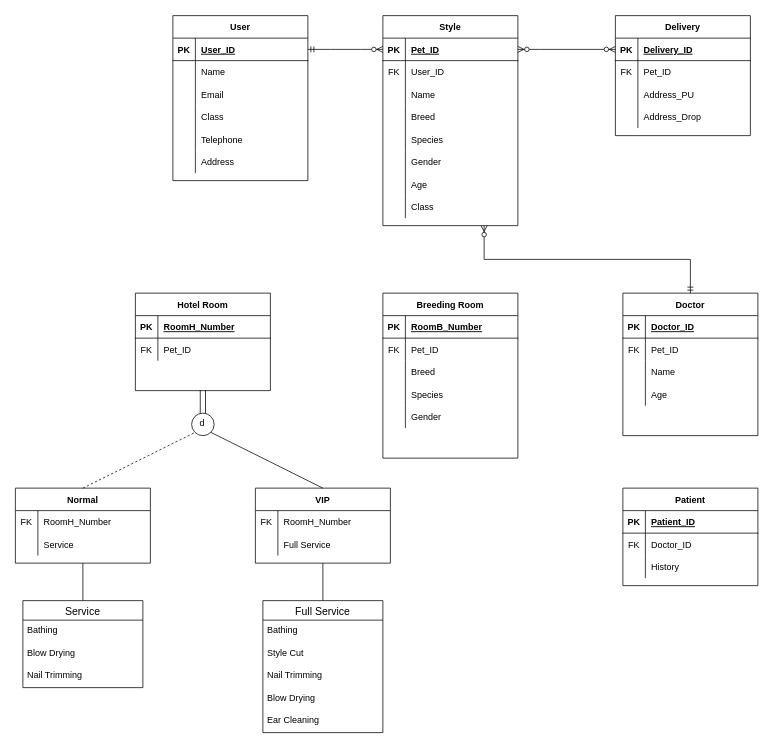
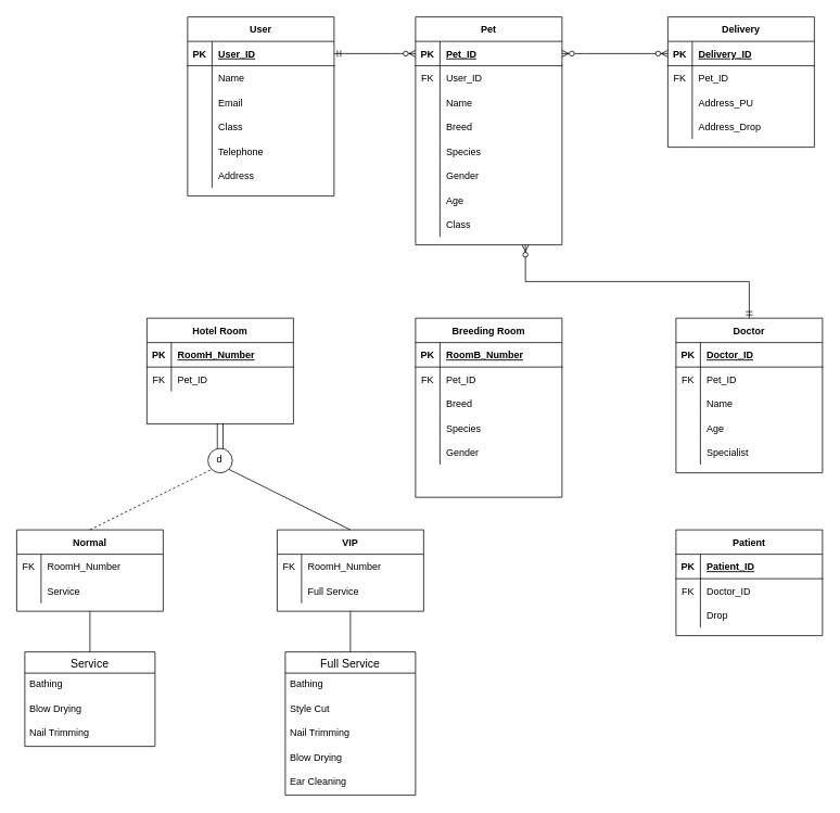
- <mxCell id="2" value="Style" style="shape=table;startSize=30;container=1;collapsible=1;childLayout=tableLayout;fixedRows=1;rowLines=0;fontStyle=1;align=center;resizeLast=1;" vertex="1" parent="1"><mxGeometry x="510" y="20" width="180" height="280" as="geometry" /></mxCell>
+ <mxCell id="2" value="Pet" style="shape=table;startSize=30;container=1;collapsible=1;childLayout=tableLayout;fixedRows=1;rowLines=0;fontStyle=1;align=center;resizeLast=1;" vertex="1" parent="1"><mxGeometry x="510" y="20" width="180" height="280" as="geometry" /></mxCell>
+ <mxCell id="99" value="Specialist" style="shape=partialRectangle;connectable=0;fillColor=none;top=0;left=0;bottom=0;right=0;align=left;spacingLeft=6;overflow=hidden;" vertex="1" parent="97"><mxGeometry x="30" width="150" height="30" as="geometry"><mxRectangle width="150" height="30" as="alternateBounds" /></mxGeometry></mxCell>
- <mxCell id="83" value="History" style="shape=partialRectangle;connectable=0;fillColor=none;top=0;left=0;bottom=0;right=0;align=left;spacingLeft=6;overflow=hidden;" vertex="1" parent="81"><mxGeometry x="30" width="150" height="30" as="geometry"><mxRectangle width="150" height="30" as="alternateBounds" /></mxGeometry></mxCell>
+ <mxCell id="83" value="Drop" style="shape=partialRectangle;connectable=0;fillColor=none;top=0;left=0;bottom=0;right=0;align=left;spacingLeft=6;overflow=hidden;" vertex="1" parent="81"><mxGeometry x="30" width="150" height="30" as="geometry"><mxRectangle width="150" height="30" as="alternateBounds" /></mxGeometry></mxCell>
